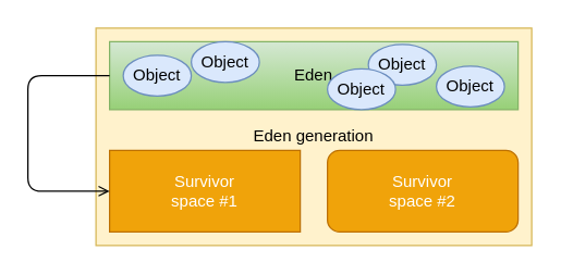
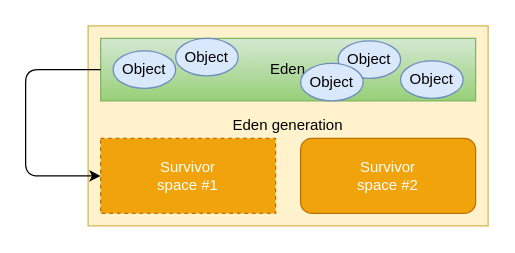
- <mxCell id="11" value="" style="endArrow=open;html=1;strokeColor=#000000;edgeStyle=elbowEdgeStyle;entryX=0;entryY=0.5;entryDx=0;entryDy=0;exitX=0;exitY=0.5;exitDx=0;exitDy=0;" edge="1" parent="1" source="3" target="4"><mxGeometry width="50" height="50" relative="1" as="geometry"><mxPoint x="310" y="370" as="sourcePoint" /><mxPoint x="360" y="320" as="targetPoint" /><Array as="points"><mxPoint x="20" y="98" /></Array></mxGeometry></mxCell>
+ <mxCell id="11" value="" style="endArrow=classic;html=1;strokeColor=#000000;edgeStyle=elbowEdgeStyle;entryX=0;entryY=0.5;entryDx=0;entryDy=0;exitX=0;exitY=0.5;exitDx=0;exitDy=0;" edge="1" parent="1" source="3" target="4"><mxGeometry width="50" height="50" relative="1" as="geometry"><mxPoint x="310" y="370" as="sourcePoint" /><mxPoint x="360" y="320" as="targetPoint" /><Array as="points"><mxPoint x="20" y="98" /></Array></mxGeometry></mxCell>
- <mxCell id="4" value="&lt;div&gt;Survivor&lt;/div&gt;&lt;div&gt;space #1&lt;br&gt;&lt;/div&gt;" style="rounded=0;whiteSpace=wrap;html=1;fillColor=#f0a30a;strokeColor=#BD7000;fontColor=#ffffff;" parent="1" vertex="1"><mxGeometry x="80" y="110" width="140" height="60" as="geometry" /></mxCell>
+ <mxCell id="4" value="&lt;div&gt;Survivor&lt;/div&gt;&lt;div&gt;space #1&lt;br&gt;&lt;/div&gt;" style="rounded=0;whiteSpace=wrap;html=1;fillColor=#f0a30a;strokeColor=#BD7000;fontColor=#ffffff;dashed=1;" parent="1" vertex="1"><mxGeometry x="80" y="110" width="140" height="60" as="geometry" /></mxCell>
